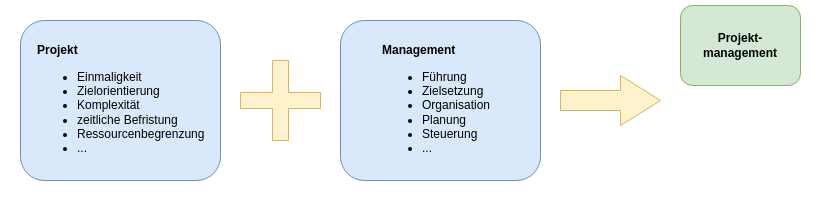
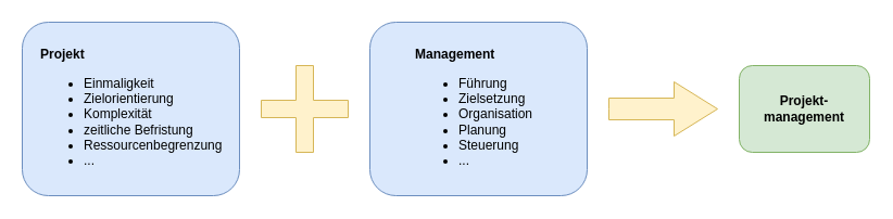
- <mxCell id="6" value="Projekt-&lt;br&gt;management" style="text;html=1;fillColor=#d5e8d4;align=center;verticalAlign=middle;whiteSpace=wrap;rounded=1;strokeColor=#82b366;fontStyle=1" parent="1" vertex="1"><mxGeometry x="680" y="5" width="120" height="80" as="geometry" /></mxCell>
+ <mxCell id="6" value="Projekt-&lt;br&gt;management" style="text;html=1;fillColor=#d5e8d4;align=center;verticalAlign=middle;whiteSpace=wrap;rounded=1;strokeColor=#82b366;fontStyle=1" parent="1" vertex="1"><mxGeometry x="680" y="60" width="120" height="80" as="geometry" /></mxCell>
